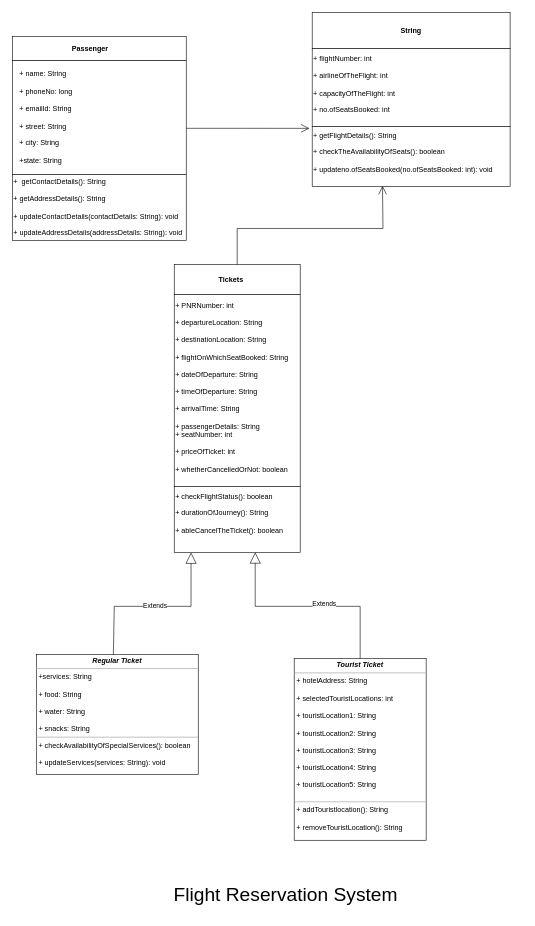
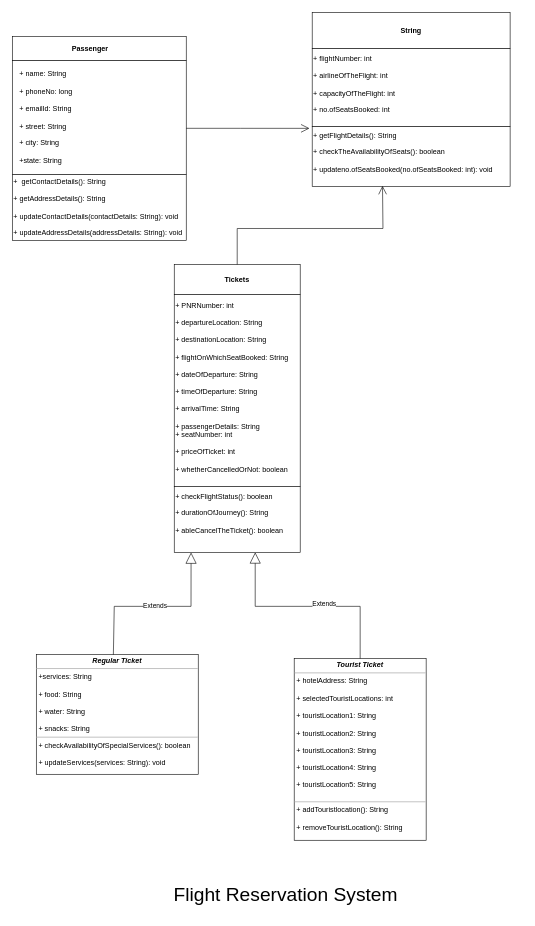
- <mxCell id="15" value="Tickets" style="text;html=1;strokeColor=none;fillColor=none;align=center;verticalAlign=middle;whiteSpace=wrap;rounded=0;fontStyle=1" vertex="1" parent="1"><mxGeometry x="340" y="450" width="90" height="30" as="geometry" /></mxCell>
+ <mxCell id="15" value="Tickets" style="text;html=1;strokeColor=none;fillColor=none;align=center;verticalAlign=middle;whiteSpace=wrap;rounded=0;fontStyle=1" vertex="1" parent="1"><mxGeometry x="350" y="450" width="90" height="30" as="geometry" /></mxCell>
